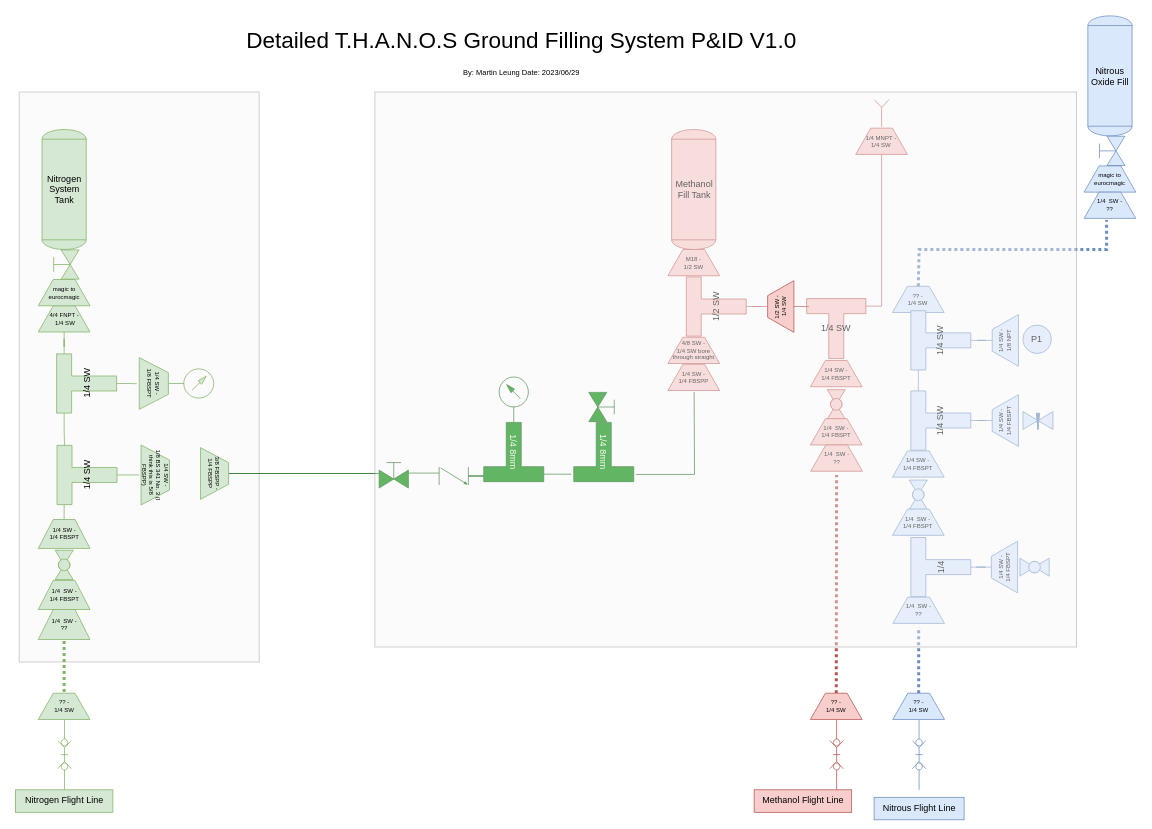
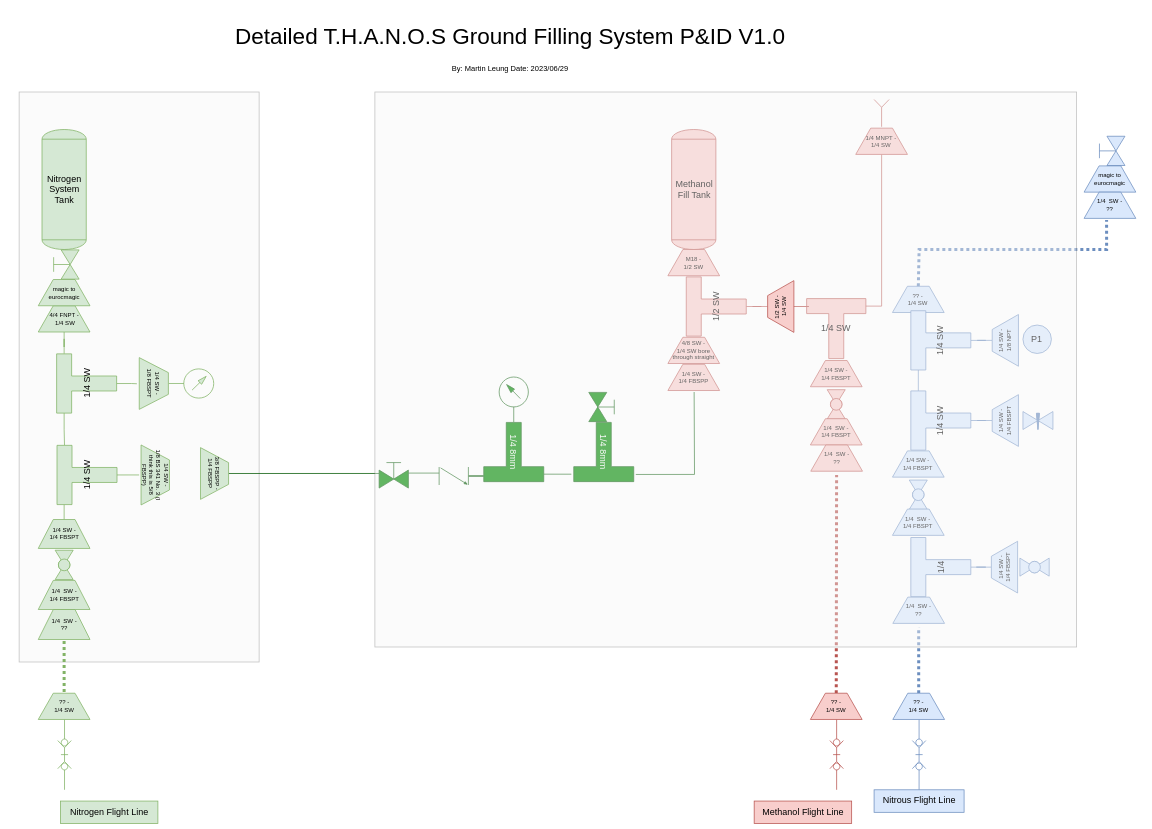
- <mxCell id="67" value="Detailed T.H.A.N.O.S Ground Filling System P&amp;amp;ID V1.0&lt;br style=&quot;font-size: 12px;&quot;&gt;&lt;font size=&quot;1&quot;&gt;By: Martin Leung Date: 2023/06/29&lt;br&gt;&lt;/font&gt;" style="text;html=1;strokeColor=none;fillColor=none;align=center;verticalAlign=middle;whiteSpace=wrap;rounded=0;fontSize=30;" vertex="1" parent="1"><mxGeometry x="200" y="25.5" width="990" height="90" as="geometry" /></mxCell>
+ <mxCell id="67" value="Detailed T.H.A.N.O.S Ground Filling System P&amp;amp;ID V1.0&lt;br style=&quot;font-size: 12px;&quot;&gt;&lt;font size=&quot;1&quot;&gt;By: Martin Leung Date: 2023/06/29&lt;br&gt;&lt;/font&gt;" style="text;html=1;strokeColor=none;fillColor=none;align=center;verticalAlign=middle;whiteSpace=wrap;rounded=0;fontSize=30;" vertex="1" parent="1"><mxGeometry x="185" y="20.5" width="990" height="90" as="geometry" /></mxCell>
- <mxCell id="4" value="Nitrous&lt;br&gt;Oxide Fill" style="shape=mxgraph.pid.vessels.tank;html=1;pointerEvents=1;align=center;verticalLabelPosition=middle;verticalAlign=middle;dashed=0;labelPosition=center;fillColor=#dae8fc;strokeColor=#6c8ebf;" vertex="1" parent="1"><mxGeometry x="1449.94" y="20.5" width="59" height="160" as="geometry" /></mxCell>
- <mxCell id="81" value="Nitrogen Flight Line" style="text;html=1;align=center;verticalAlign=middle;resizable=0;points=[];autosize=1;strokeColor=#82b366;fillColor=#d5e8d4;" vertex="1" parent="1"><mxGeometry x="20.03" y="1052.41" width="130" height="30" as="geometry" /></mxCell>
+ <mxCell id="81" value="Nitrogen Flight Line" style="text;html=1;align=center;verticalAlign=middle;resizable=0;points=[];autosize=1;strokeColor=#82b366;fillColor=#d5e8d4;" vertex="1" parent="1"><mxGeometry x="80.03" y="1067.41" width="130" height="30" as="geometry" /></mxCell>
- <mxCell id="82" value="Methanol Flight Line" style="text;html=1;align=center;verticalAlign=middle;resizable=0;points=[];autosize=1;strokeColor=#b85450;fillColor=#f8cecc;" vertex="1" parent="1"><mxGeometry x="1005.06" y="1052.41" width="130" height="30" as="geometry" /></mxCell>
+ <mxCell id="82" value="Methanol Flight Line" style="text;html=1;align=center;verticalAlign=middle;resizable=0;points=[];autosize=1;strokeColor=#b85450;fillColor=#f8cecc;" vertex="1" parent="1"><mxGeometry x="1005.06" y="1067.41" width="130" height="30" as="geometry" /></mxCell>
- <mxCell id="83" value="Nitrous Flight Line" style="text;html=1;align=center;verticalAlign=middle;resizable=0;points=[];autosize=1;strokeColor=#6c8ebf;fillColor=#dae8fc;" vertex="1" parent="1"><mxGeometry x="1164.94" y="1062.41" width="120" height="30" as="geometry" /></mxCell>
+ <mxCell id="83" value="Nitrous Flight Line" style="text;html=1;align=center;verticalAlign=middle;resizable=0;points=[];autosize=1;strokeColor=#6c8ebf;fillColor=#dae8fc;" vertex="1" parent="1"><mxGeometry x="1164.94" y="1052.41" width="120" height="30" as="geometry" /></mxCell>
